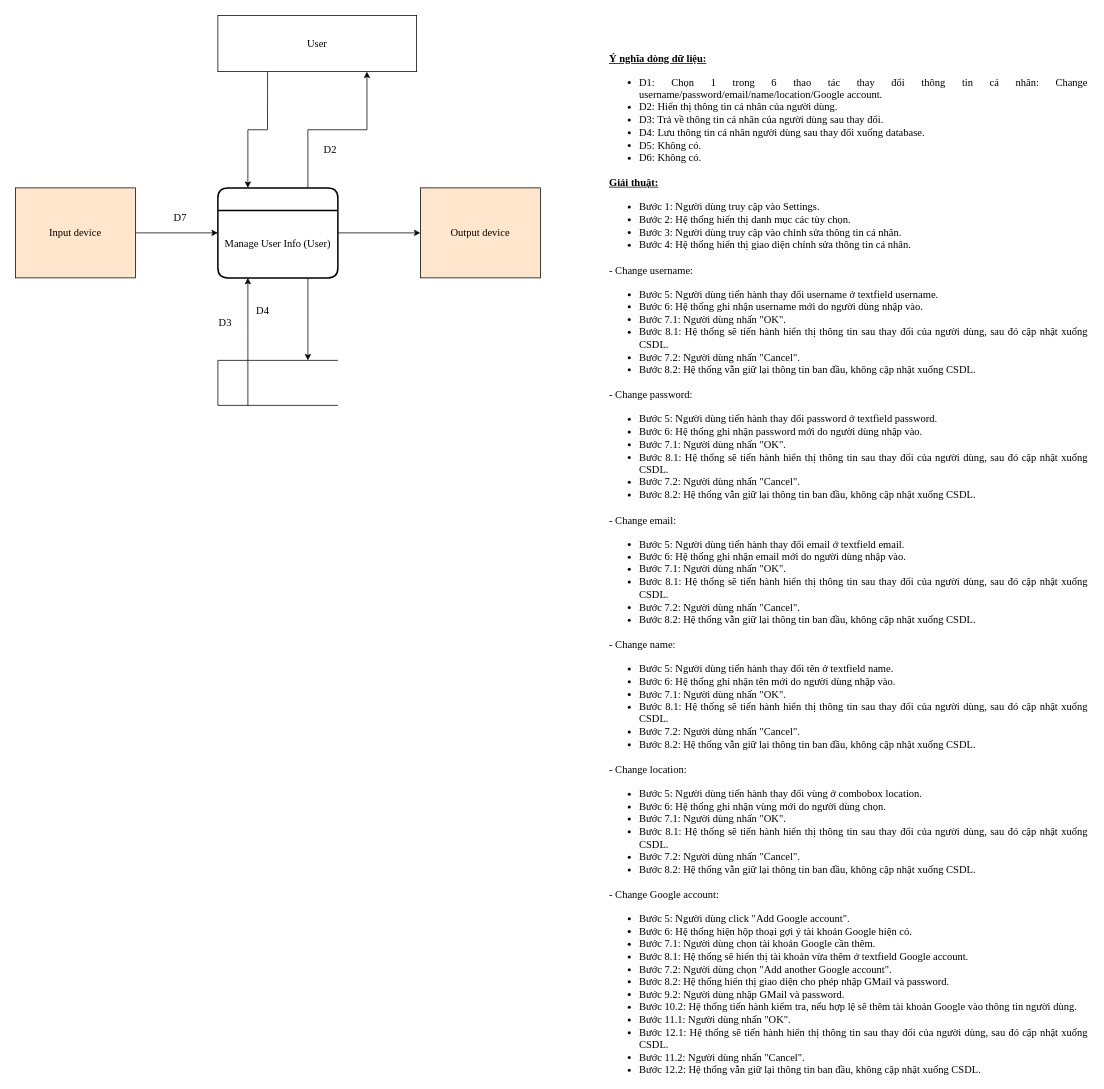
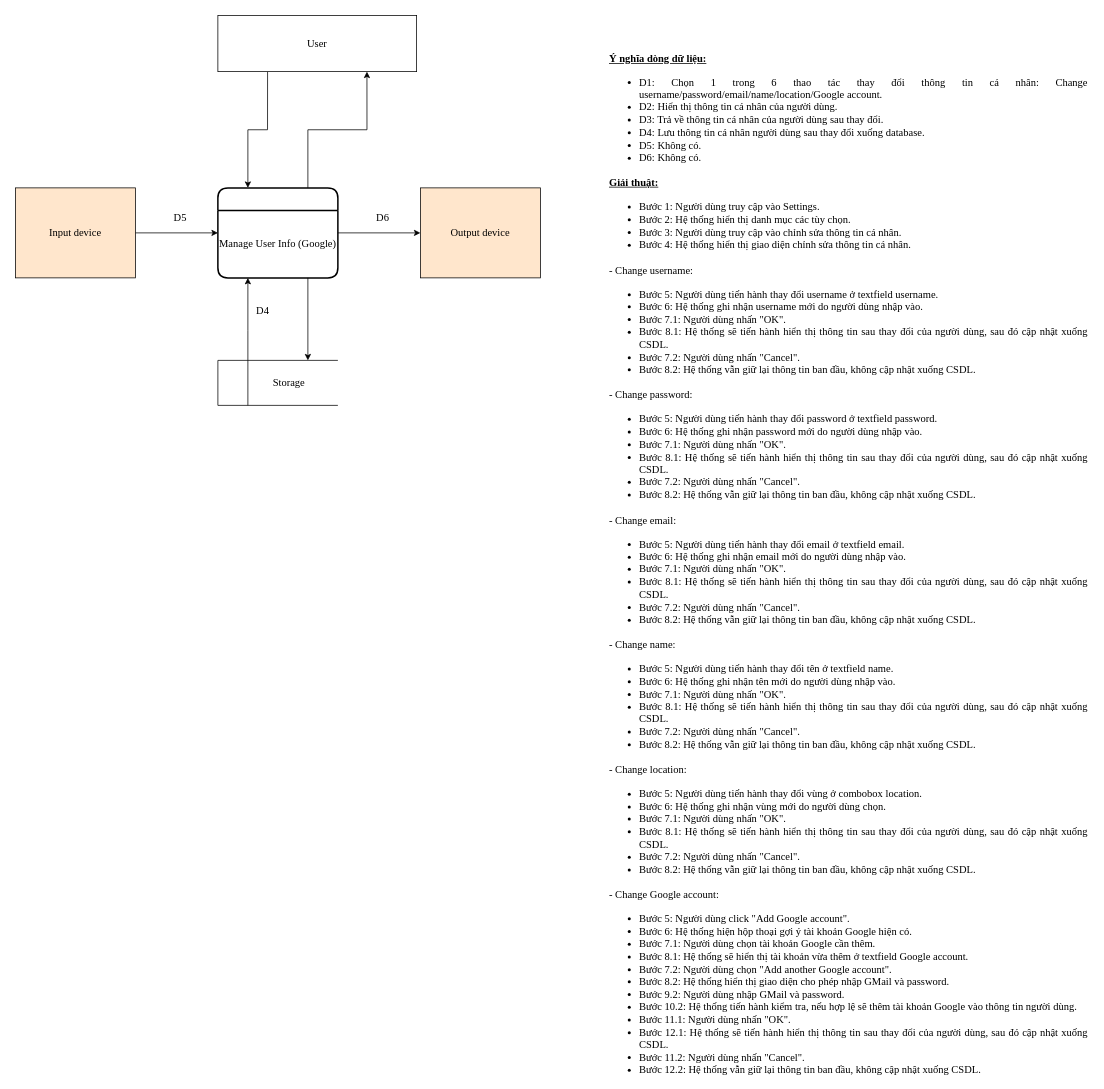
- <mxCell id="20" value="D2" style="text;html=1;strokeColor=none;fillColor=none;align=center;verticalAlign=middle;whiteSpace=wrap;rounded=0;fontFamily=Verdana;fontSize=14;" parent="1" vertex="1"><mxGeometry x="420" y="190" width="40" height="20" as="geometry" /></mxCell>
- <mxCell id="16" value="D7" style="text;html=1;strokeColor=none;fillColor=none;align=center;verticalAlign=middle;whiteSpace=wrap;rounded=0;fontFamily=Verdana;fontSize=14;" parent="1" vertex="1"><mxGeometry x="220" y="280" width="40" height="20" as="geometry" /></mxCell>
+ <mxCell id="16" value="D5" style="text;html=1;strokeColor=none;fillColor=none;align=center;verticalAlign=middle;whiteSpace=wrap;rounded=0;fontFamily=Verdana;fontSize=14;" parent="1" vertex="1"><mxGeometry x="220" y="280" width="40" height="20" as="geometry" /></mxCell>
+ <mxCell id="17" value="D6" style="text;html=1;strokeColor=none;fillColor=none;align=center;verticalAlign=middle;whiteSpace=wrap;rounded=0;fontFamily=Verdana;fontSize=14;" parent="1" vertex="1"><mxGeometry x="490" y="280" width="40" height="20" as="geometry" /></mxCell>
- <mxCell id="9" value="Manage User Info (User)" style="text;html=1;strokeColor=none;fillColor=none;align=center;verticalAlign=middle;whiteSpace=wrap;rounded=0;fontFamily=Verdana;fontSize=14;" parent="8" vertex="1"><mxGeometry y="30" width="160" height="90" as="geometry" /></mxCell>
+ <mxCell id="9" value="Manage User Info (Google)" style="text;html=1;strokeColor=none;fillColor=none;align=center;verticalAlign=middle;whiteSpace=wrap;rounded=0;fontFamily=Verdana;fontSize=14;" parent="8" vertex="1"><mxGeometry y="30" width="160" height="90" as="geometry" /></mxCell>
- <mxCell id="18" value="D3" style="text;html=1;strokeColor=none;fillColor=none;align=center;verticalAlign=middle;whiteSpace=wrap;rounded=0;fontFamily=Verdana;fontSize=14;" parent="1" vertex="1"><mxGeometry x="280" y="420" width="40" height="20" as="geometry" /></mxCell>
+ <mxCell id="14" value="&lt;font style=&quot;font-size: 14px&quot;&gt;Storage&lt;/font&gt;" style="text;html=1;strokeColor=none;fillColor=none;align=center;verticalAlign=middle;whiteSpace=wrap;rounded=0;fontFamily=Verdana;fontSize=14;" parent="1" vertex="1"><mxGeometry x="350" y="500" width="70" height="20" as="geometry" /></mxCell>
